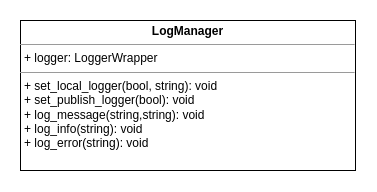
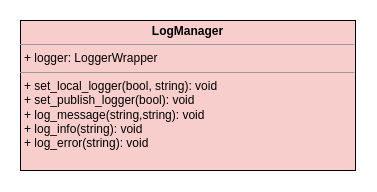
- <mxCell id="2" value="&lt;p style=&quot;margin: 0px ; margin-top: 4px ; text-align: center&quot;&gt;&lt;b&gt;LogManager&lt;/b&gt;&lt;/p&gt;&lt;hr size=&quot;1&quot;&gt;&lt;p style=&quot;margin: 0px ; margin-left: 4px&quot;&gt;+ logger: LoggerWrapper&lt;/p&gt;&lt;hr size=&quot;1&quot;&gt;&lt;p style=&quot;margin: 0px ; margin-left: 4px&quot;&gt;+ set_local_logger(bool, string): void&lt;/p&gt;&lt;p style=&quot;margin: 0px ; margin-left: 4px&quot;&gt;+ set_publish_logger(bool): void&lt;/p&gt;&lt;p style=&quot;margin: 0px ; margin-left: 4px&quot;&gt;+ log_message(string,string): void&lt;/p&gt;&lt;p style=&quot;margin: 0px ; margin-left: 4px&quot;&gt;+ log_info(string): void&lt;/p&gt;&lt;p style=&quot;margin: 0px ; margin-left: 4px&quot;&gt;+ log_error(string): void&lt;/p&gt;" style="verticalAlign=top;align=left;overflow=fill;fontSize=12;fontFamily=Helvetica;html=1;" parent="1" vertex="1"><mxGeometry x="20" y="20" width="335" height="150" as="geometry" /></mxCell>
+ <mxCell id="2" value="&lt;p style=&quot;margin: 0px ; margin-top: 4px ; text-align: center&quot;&gt;&lt;b&gt;LogManager&lt;/b&gt;&lt;/p&gt;&lt;hr size=&quot;1&quot;&gt;&lt;p style=&quot;margin: 0px ; margin-left: 4px&quot;&gt;+ logger: LoggerWrapper&lt;/p&gt;&lt;hr size=&quot;1&quot;&gt;&lt;p style=&quot;margin: 0px ; margin-left: 4px&quot;&gt;+ set_local_logger(bool, string): void&lt;/p&gt;&lt;p style=&quot;margin: 0px ; margin-left: 4px&quot;&gt;+ set_publish_logger(bool): void&lt;/p&gt;&lt;p style=&quot;margin: 0px ; margin-left: 4px&quot;&gt;+ log_message(string,string): void&lt;/p&gt;&lt;p style=&quot;margin: 0px ; margin-left: 4px&quot;&gt;+ log_info(string): void&lt;/p&gt;&lt;p style=&quot;margin: 0px ; margin-left: 4px&quot;&gt;+ log_error(string): void&lt;/p&gt;" style="verticalAlign=top;align=left;overflow=fill;fontSize=12;fontFamily=Helvetica;html=1;fillColor=#f8cecc;" parent="1" vertex="1"><mxGeometry x="20" y="20" width="335" height="150" as="geometry" /></mxCell>
